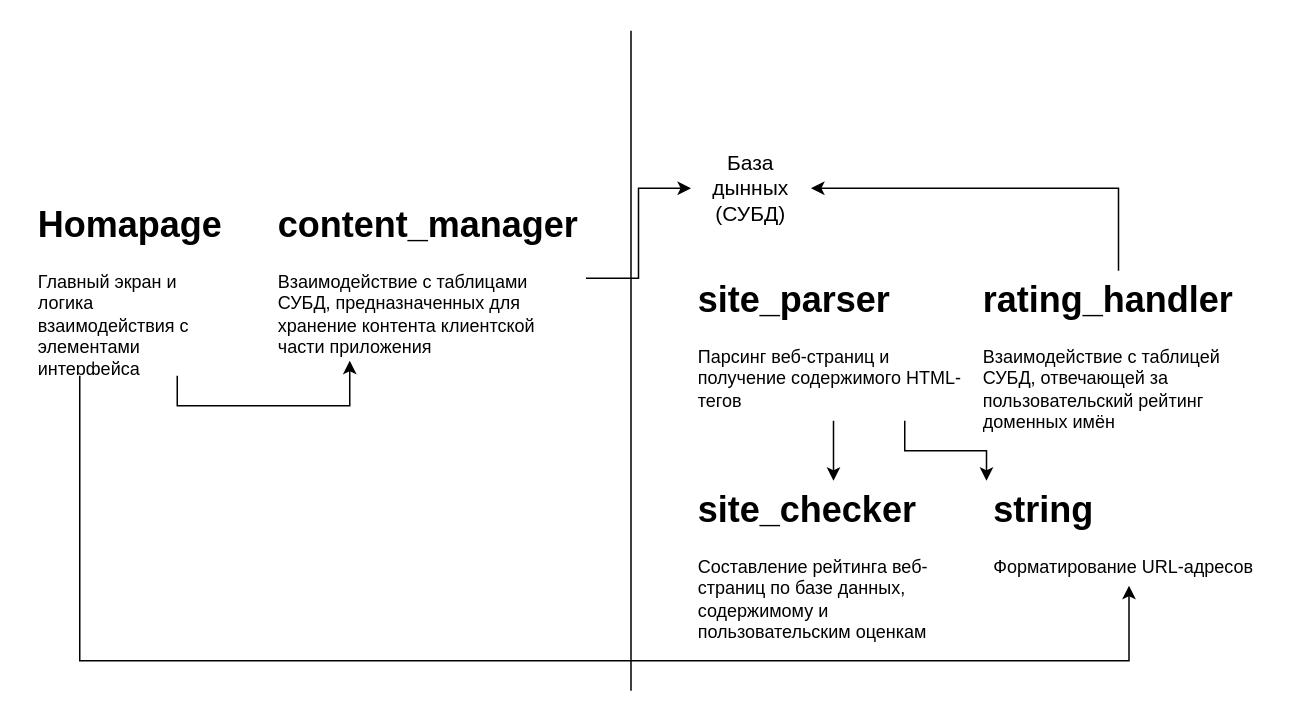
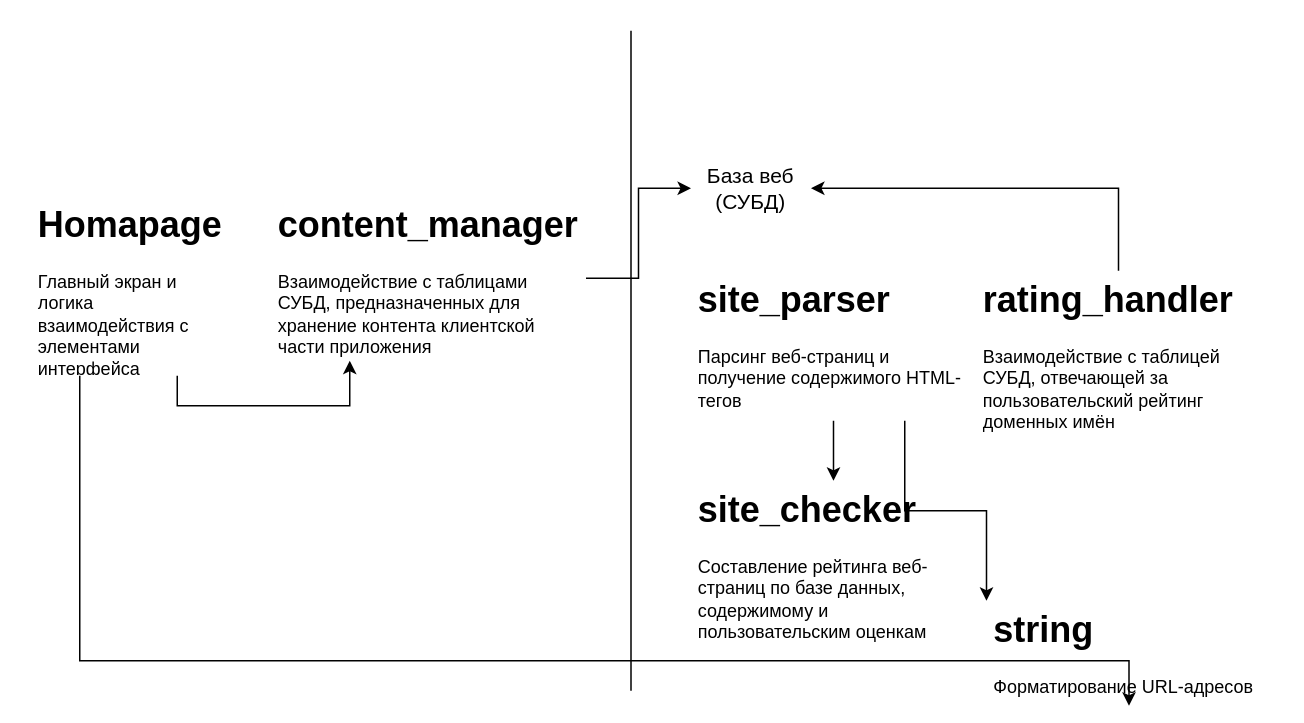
- <mxCell id="15" value="&lt;font style=&quot;font-size: 14px&quot;&gt;База дынных (СУБД)&lt;/font&gt;" style="text;html=1;strokeColor=none;fillColor=none;align=center;verticalAlign=middle;whiteSpace=wrap;rounded=0;" parent="1" vertex="1"><mxGeometry x="460" y="100" width="80" height="50" as="geometry" /></mxCell>
+ <mxCell id="15" value="&lt;font style=&quot;font-size: 14px&quot;&gt;База веб (СУБД)&lt;/font&gt;" style="text;html=1;strokeColor=none;fillColor=none;align=center;verticalAlign=middle;whiteSpace=wrap;rounded=0;" parent="1" vertex="1"><mxGeometry x="460" y="100" width="80" height="50" as="geometry" /></mxCell>
- <mxCell id="11" value="&lt;h1&gt;string&lt;/h1&gt;&lt;div&gt;Форматирование URL-адресов&lt;/div&gt;" style="text;html=1;strokeColor=none;fillColor=none;spacing=5;spacingTop=-20;whiteSpace=wrap;overflow=hidden;rounded=0;" parent="1" vertex="1"><mxGeometry x="657" y="320" width="190" height="70" as="geometry" /></mxCell>
+ <mxCell id="11" value="&lt;h1&gt;string&lt;/h1&gt;&lt;div&gt;Форматирование URL-адресов&lt;/div&gt;" style="text;html=1;strokeColor=none;fillColor=none;spacing=5;spacingTop=-20;whiteSpace=wrap;overflow=hidden;rounded=0;" parent="1" vertex="1"><mxGeometry x="657" y="400" width="190" height="70" as="geometry" /></mxCell>
